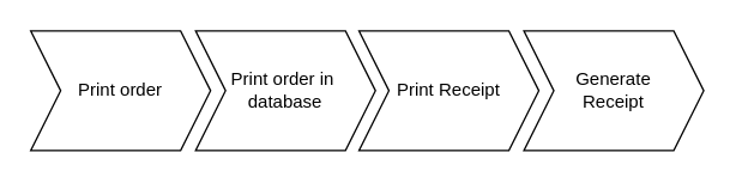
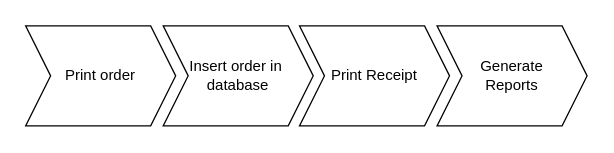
- <mxCell id="3" value="Print order in&amp;nbsp;&lt;br&gt;database" style="shape=step;perimeter=stepPerimeter;whiteSpace=wrap;html=1;fixedSize=1;" vertex="1" parent="1"><mxGeometry x="130" y="20" width="120" height="80" as="geometry" /></mxCell>
+ <mxCell id="3" value="Insert order in&amp;nbsp;&lt;br&gt;database" style="shape=step;perimeter=stepPerimeter;whiteSpace=wrap;html=1;fixedSize=1;" vertex="1" parent="1"><mxGeometry x="130" y="20" width="120" height="80" as="geometry" /></mxCell>
- <mxCell id="5" value="Generate &lt;br&gt;Receipt" style="shape=step;perimeter=stepPerimeter;whiteSpace=wrap;html=1;fixedSize=1;" vertex="1" parent="1"><mxGeometry x="349" y="20" width="120" height="80" as="geometry" /></mxCell>
+ <mxCell id="5" value="Generate &lt;br&gt;Reports" style="shape=step;perimeter=stepPerimeter;whiteSpace=wrap;html=1;fixedSize=1;" vertex="1" parent="1"><mxGeometry x="349" y="20" width="120" height="80" as="geometry" /></mxCell>
